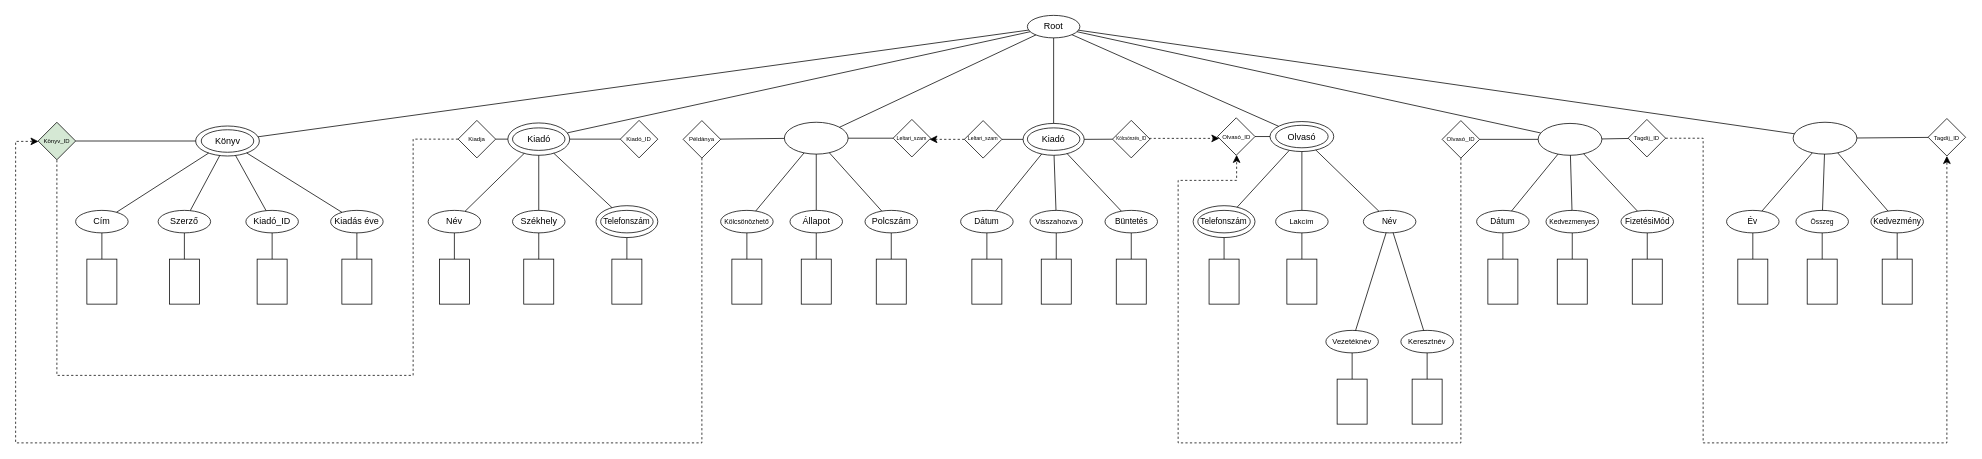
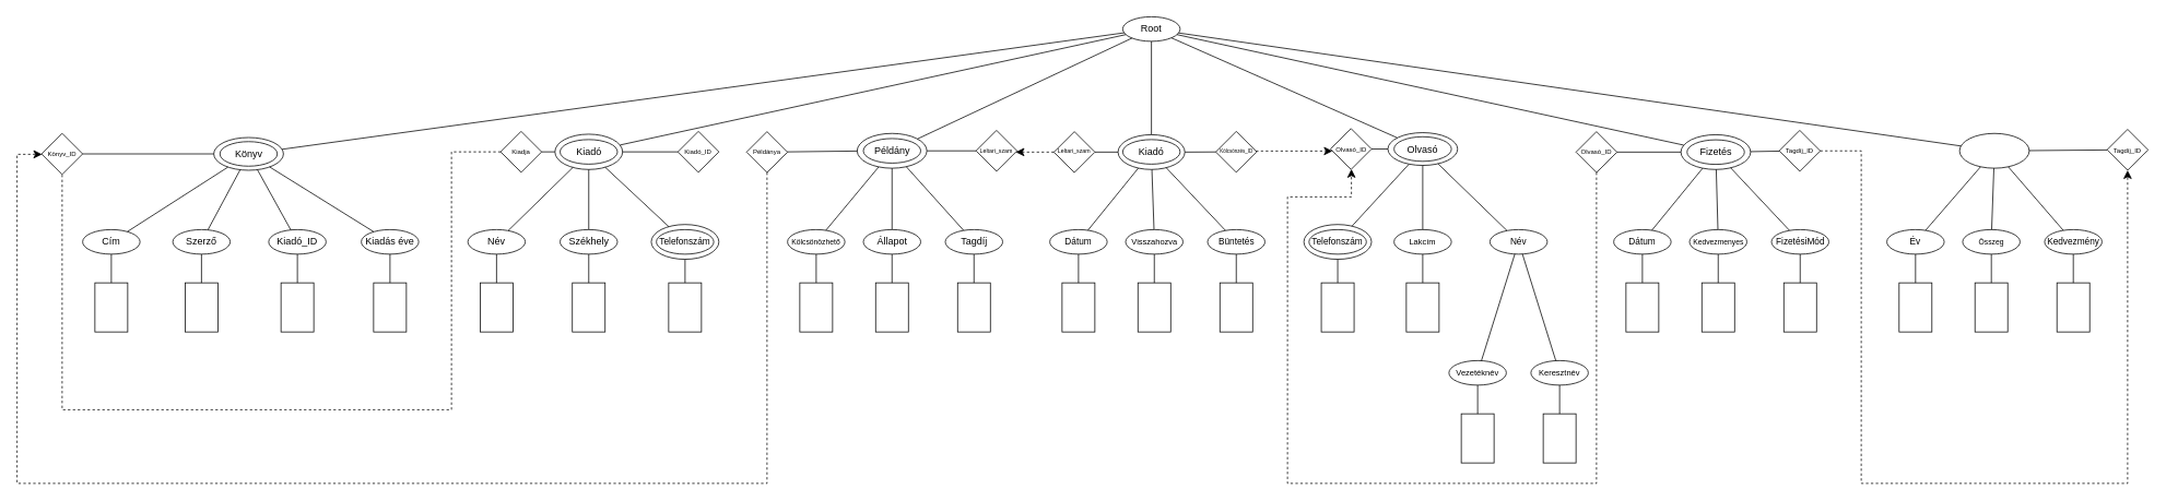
+ <mxCell id="5" value="Példány" style="ellipse;whiteSpace=wrap;html=1;" parent="1" vertex="1"><mxGeometry x="1052.5" y="168.75" width="70" height="30" as="geometry" /></mxCell>
+ <mxCell id="8" value="Fizetés" style="ellipse;whiteSpace=wrap;html=1;" parent="1" vertex="1"><mxGeometry x="2057.5" y="170.31" width="70" height="30" as="geometry" /></mxCell>
- <mxCell id="27" value="Könyv_ID" style="rhombus;whiteSpace=wrap;html=1;fontSize=8;fillColor=#d5e8d4;" parent="1" vertex="1"><mxGeometry x="50" y="162.5" width="50" height="50" as="geometry" /></mxCell>
+ <mxCell id="27" value="Könyv_ID" style="rhombus;whiteSpace=wrap;html=1;fontSize=8;" parent="1" vertex="1"><mxGeometry x="50" y="162.5" width="50" height="50" as="geometry" /></mxCell>
- <mxCell id="68" value="Polcszám" style="ellipse;whiteSpace=wrap;html=1;" parent="1" vertex="1"><mxGeometry x="1152.5" y="280" width="70" height="30" as="geometry" /></mxCell>
+ <mxCell id="68" value="Tagdíj" style="ellipse;whiteSpace=wrap;html=1;" parent="1" vertex="1"><mxGeometry x="1152.5" y="280" width="70" height="30" as="geometry" /></mxCell>
